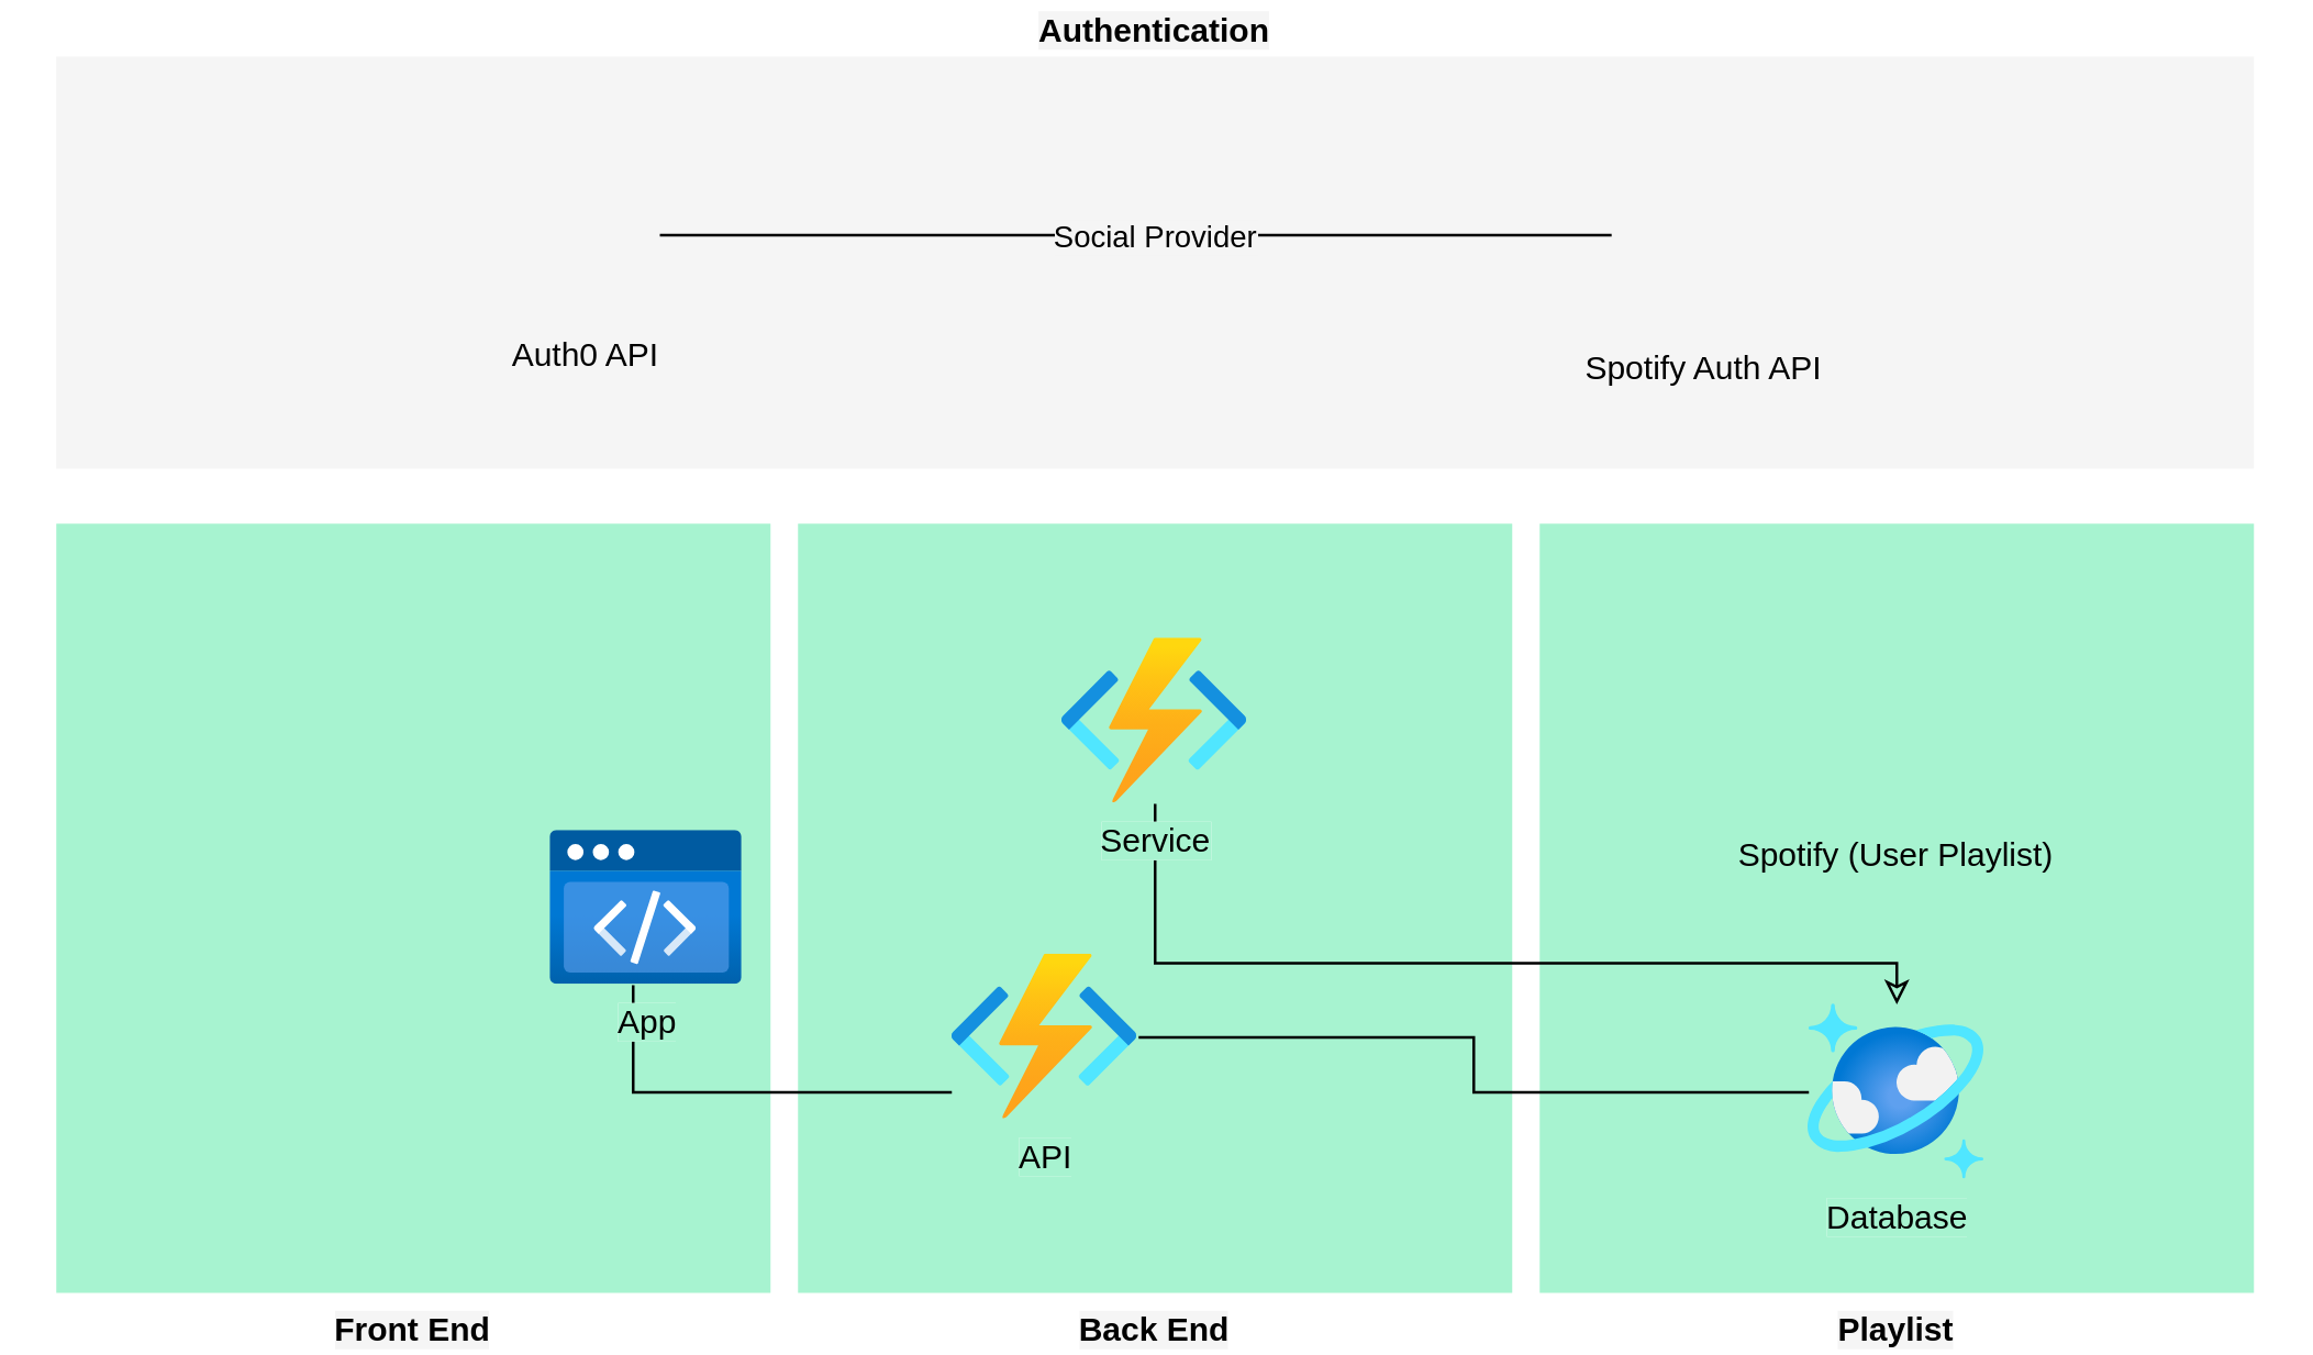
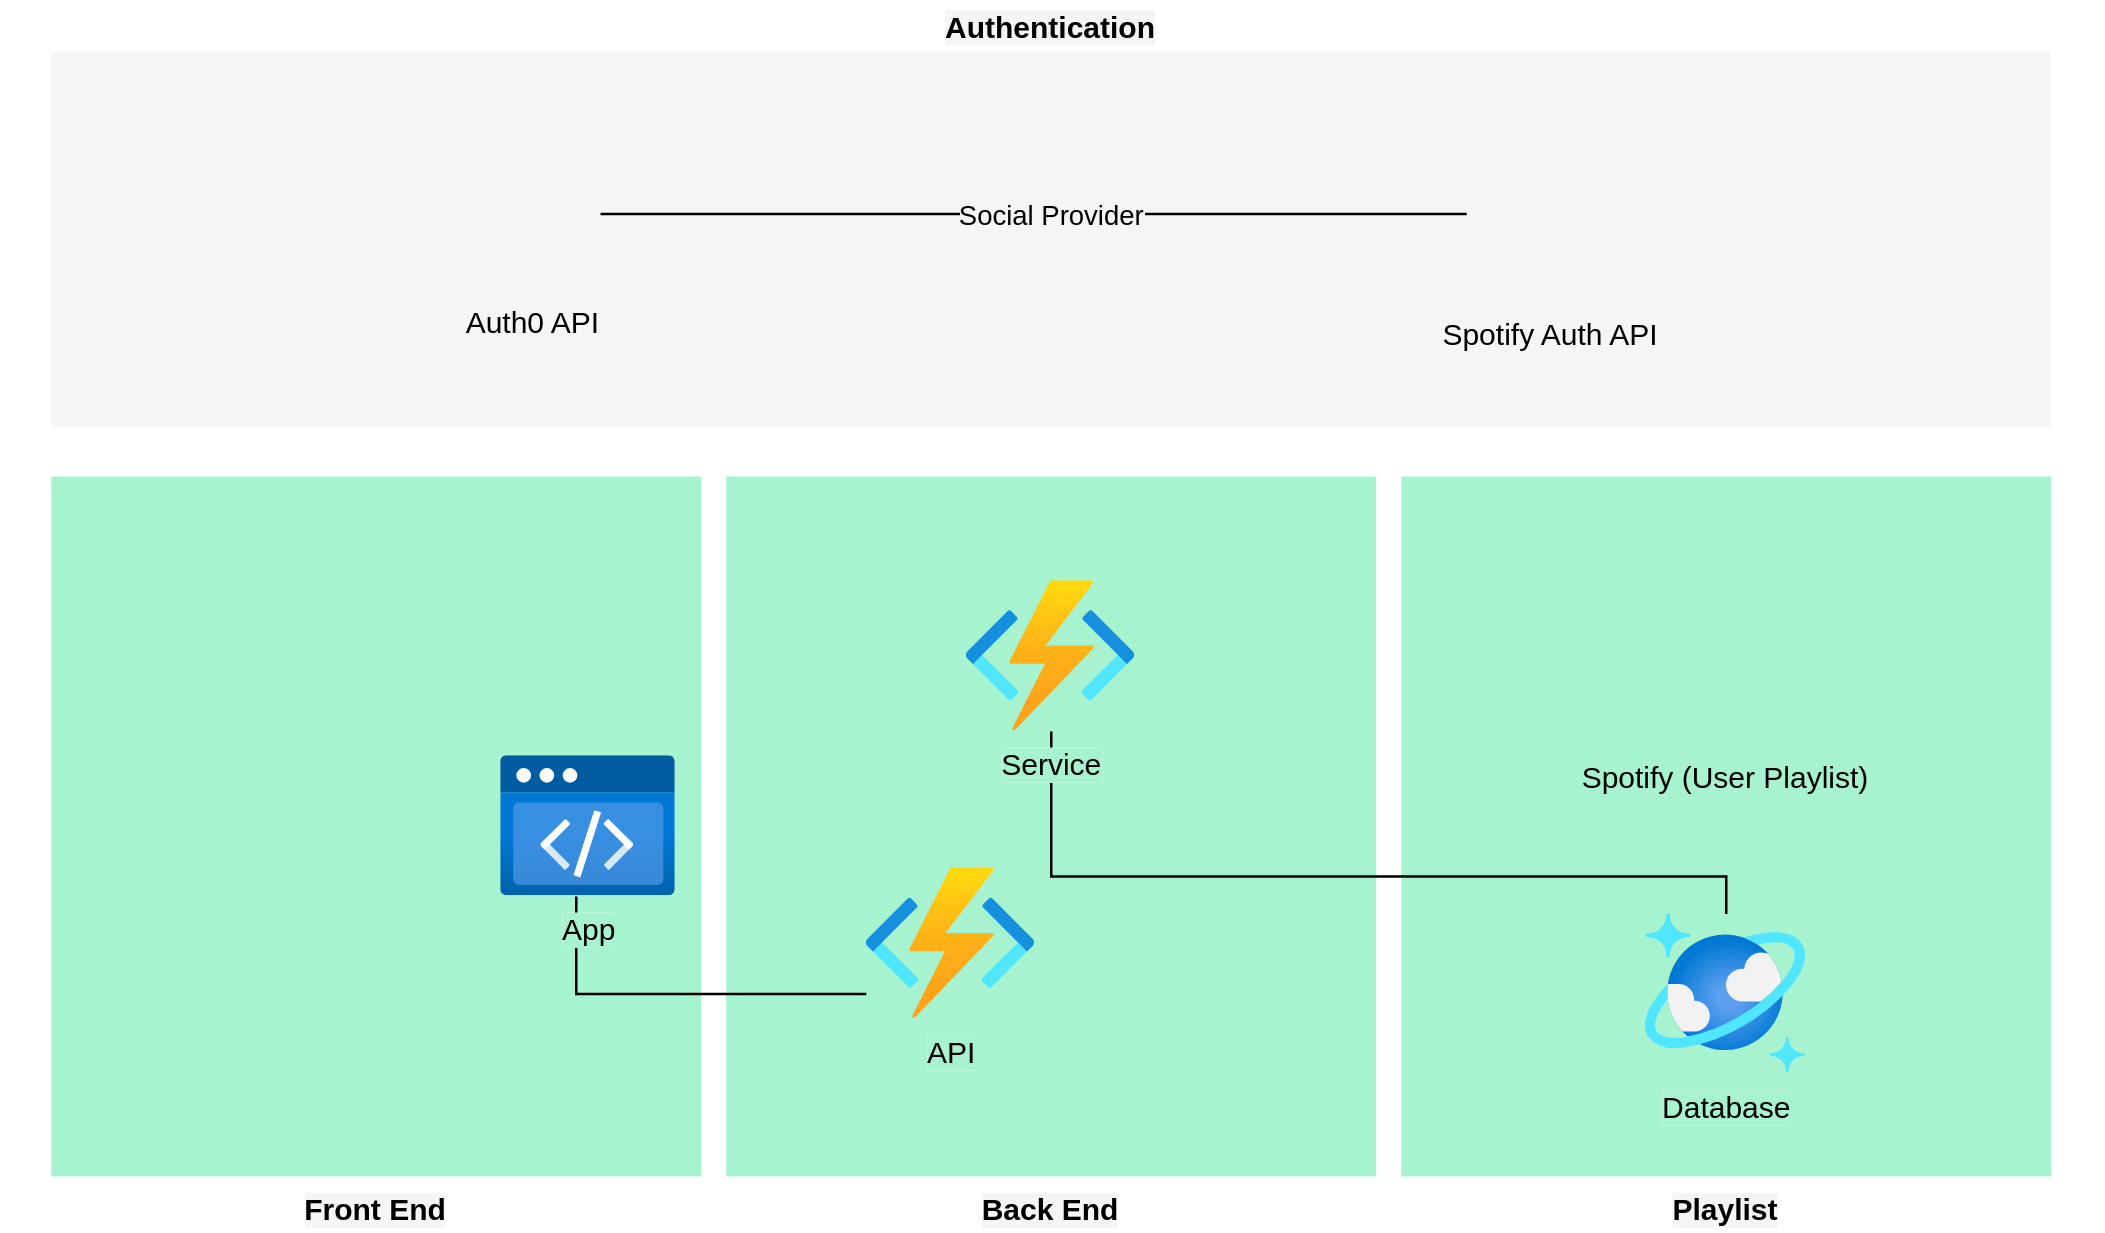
- <mxCell id="8" style="edgeStyle=orthogonalEdgeStyle;rounded=0;orthogonalLoop=1;jettySize=auto;html=1;strokeColor=#000000;fontColor=#F5F5F5;endArrow=classic;endFill=0;" edge="1" parent="1" source="9" target="10"><mxGeometry relative="1" as="geometry"><Array as="points"><mxPoint x="420" y="350" /><mxPoint x="690" y="350" /></Array></mxGeometry></mxCell>
+ <mxCell id="8" style="edgeStyle=orthogonalEdgeStyle;rounded=0;orthogonalLoop=1;jettySize=auto;html=1;strokeColor=#000000;fontColor=#F5F5F5;endArrow=none;endFill=0;" edge="1" parent="1" source="9" target="10"><mxGeometry relative="1" as="geometry"><Array as="points"><mxPoint x="420" y="350" /><mxPoint x="690" y="350" /></Array></mxGeometry></mxCell>
- <mxCell id="6" style="edgeStyle=orthogonalEdgeStyle;rounded=0;orthogonalLoop=1;jettySize=auto;html=1;strokeColor=#000000;fontColor=#F5F5F5;endArrow=none;endFill=0;" edge="1" parent="1" source="7" target="10"><mxGeometry relative="1" as="geometry" /></mxCell>
